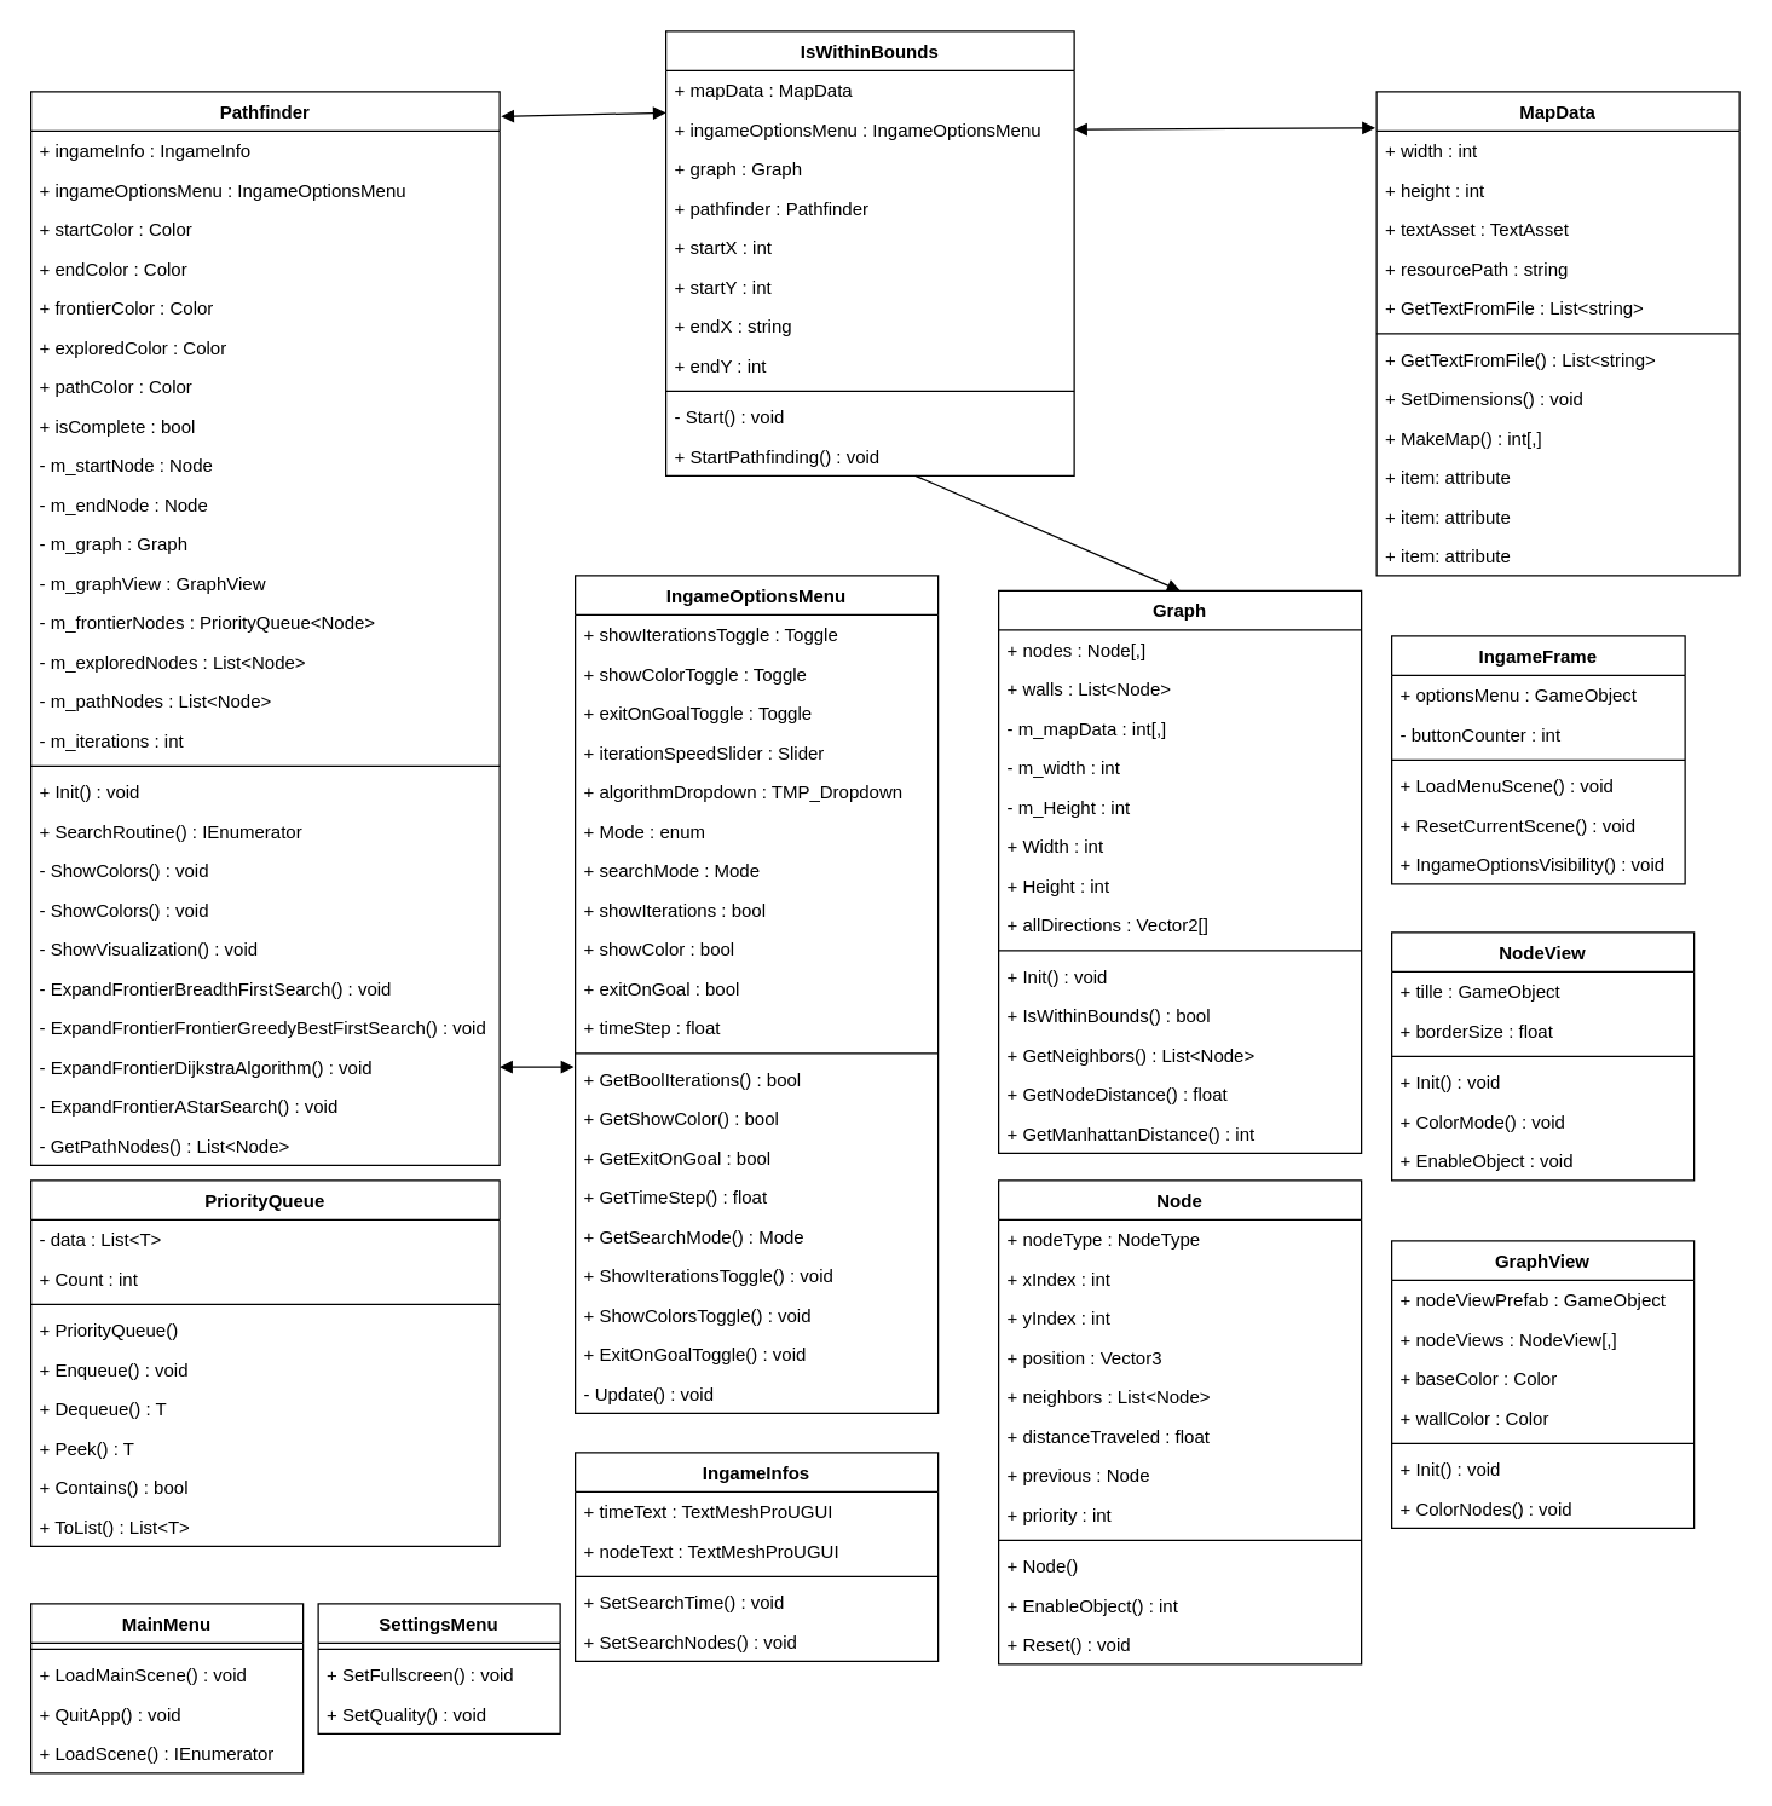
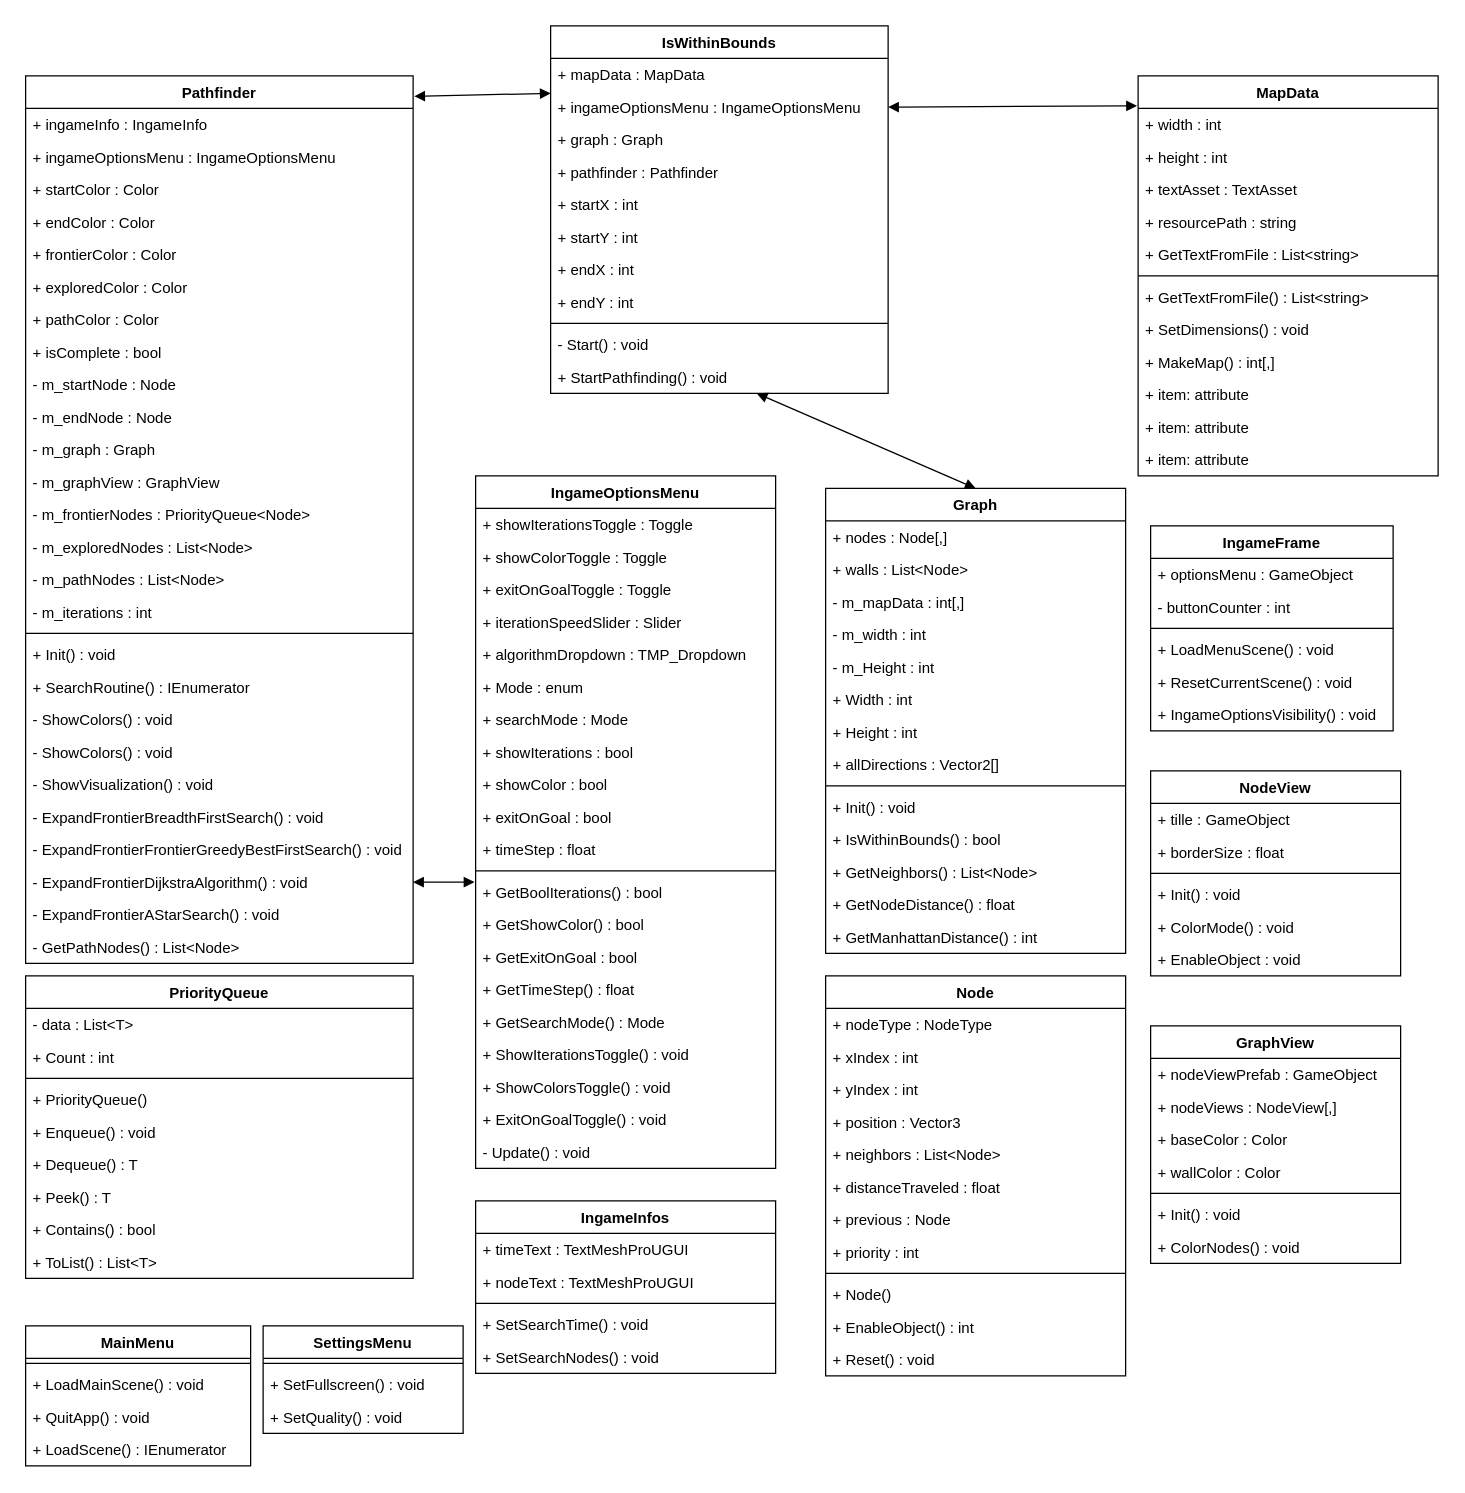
- <mxCell id="37" value="+ endX : string" style="text;strokeColor=none;fillColor=none;align=left;verticalAlign=top;spacingLeft=4;spacingRight=4;overflow=hidden;rotatable=0;points=[[0,0.5],[1,0.5]];portConstraint=eastwest;" vertex="1" parent="30"><mxGeometry y="182" width="270" height="26" as="geometry" /></mxCell>
+ <mxCell id="37" value="+ endX : int" style="text;strokeColor=none;fillColor=none;align=left;verticalAlign=top;spacingLeft=4;spacingRight=4;overflow=hidden;rotatable=0;points=[[0,0.5],[1,0.5]];portConstraint=eastwest;" vertex="1" parent="30"><mxGeometry y="182" width="270" height="26" as="geometry" /></mxCell>
- <mxCell id="66" value="" style="endArrow=none;startArrow=block;endFill=1;startFill=1;html=1;exitX=0.5;exitY=0;exitDx=0;exitDy=0;" edge="1" parent="1" source="90" target="41"><mxGeometry width="160" relative="1" as="geometry"><mxPoint x="450" y="350" as="sourcePoint" /><mxPoint x="482" y="340" as="targetPoint" /></mxGeometry></mxCell>
+ <mxCell id="66" value="" style="endArrow=block;startArrow=block;endFill=1;startFill=1;html=1;exitX=0.5;exitY=0;exitDx=0;exitDy=0;" edge="1" parent="1" source="90" target="41"><mxGeometry width="160" relative="1" as="geometry"><mxPoint x="450" y="350" as="sourcePoint" /><mxPoint x="482" y="340" as="targetPoint" /></mxGeometry></mxCell>
